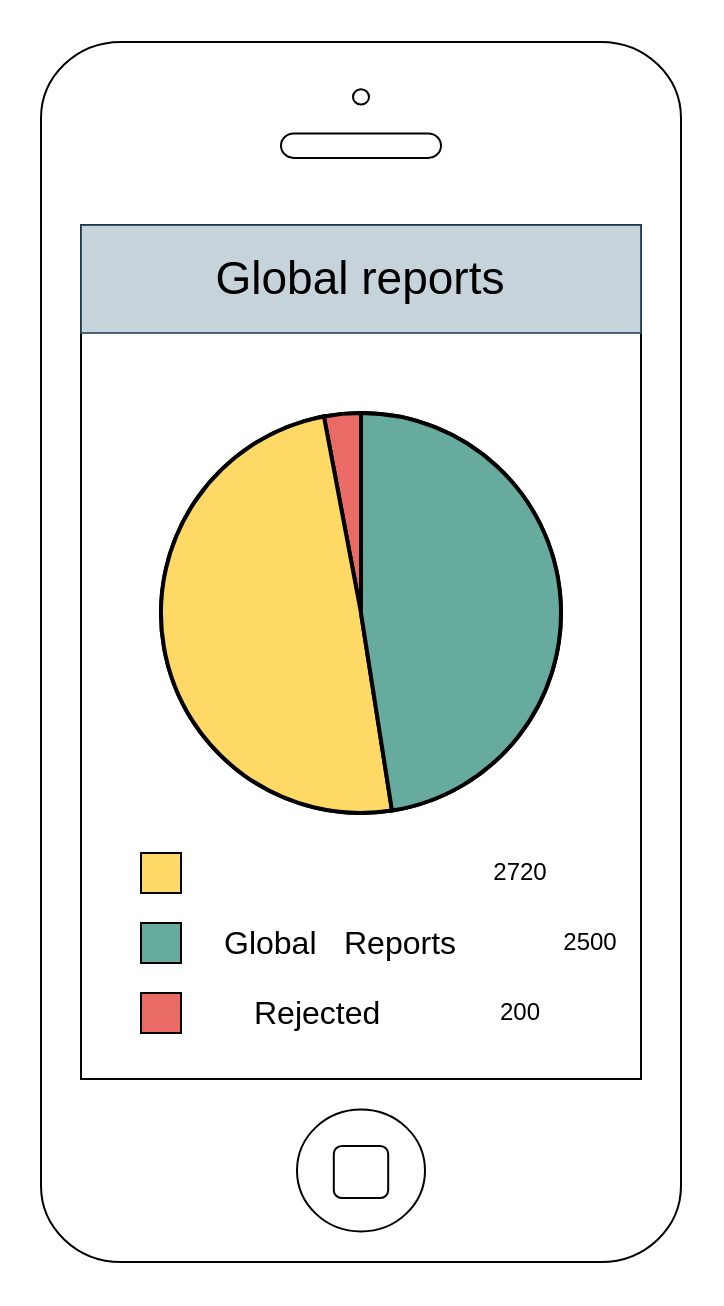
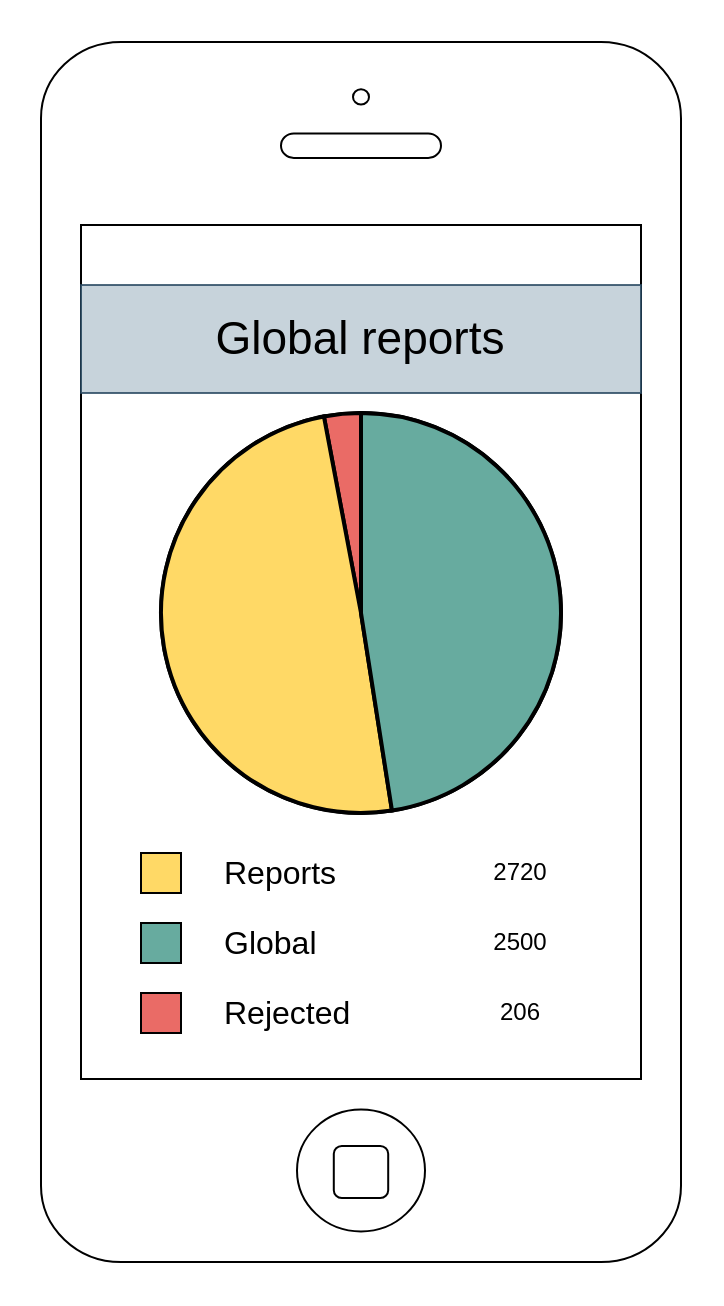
- <mxCell id="3" value="Global reports" style="text;html=1;align=center;verticalAlign=middle;whiteSpace=wrap;rounded=0;fontSize=23;opacity=80;fillColor=#bac8d3;strokeColor=#23445d;" parent="1" vertex="1"><mxGeometry x="40" y="112" width="280" height="54" as="geometry" /></mxCell>
+ <mxCell id="3" value="Global reports" style="text;html=1;align=center;verticalAlign=middle;whiteSpace=wrap;rounded=0;fontSize=23;opacity=80;fillColor=#bac8d3;strokeColor=#23445d;" parent="1" vertex="1"><mxGeometry x="40" y="142" width="280" height="54" as="geometry" /></mxCell>
- <mxCell id="8" value="&lt;font style=&quot;font-size: 16px&quot;&gt;Reports&lt;/font&gt;" style="text;html=1;strokeColor=none;fillColor=none;align=left;verticalAlign=middle;whiteSpace=wrap;rounded=0;shadow=0;" parent="1" vertex="1"><mxGeometry x="170" y="461" width="40" height="20" as="geometry" /></mxCell>
+ <mxCell id="8" value="&lt;font style=&quot;font-size: 16px&quot;&gt;Reports&lt;/font&gt;" style="text;html=1;strokeColor=none;fillColor=none;align=left;verticalAlign=middle;whiteSpace=wrap;rounded=0;shadow=0;" parent="1" vertex="1"><mxGeometry x="110" y="426" width="40" height="20" as="geometry" /></mxCell>
- <mxCell id="12" value="2500" style="text;html=1;strokeColor=none;fillColor=none;align=center;verticalAlign=middle;whiteSpace=wrap;rounded=0;shadow=0;" parent="1" vertex="1"><mxGeometry x="275" y="461" width="40" height="20" as="geometry" /></mxCell>
+ <mxCell id="12" value="2500" style="text;html=1;strokeColor=none;fillColor=none;align=center;verticalAlign=middle;whiteSpace=wrap;rounded=0;shadow=0;" parent="1" vertex="1"><mxGeometry x="240" y="461" width="40" height="20" as="geometry" /></mxCell>
- <mxCell id="10" value="&lt;font style=&quot;font-size: 16px&quot;&gt;Rejected&lt;/font&gt;" style="text;html=1;strokeColor=none;fillColor=none;align=left;verticalAlign=middle;whiteSpace=wrap;rounded=0;shadow=0;" parent="1" vertex="1"><mxGeometry x="125" y="496" width="40" height="20" as="geometry" /></mxCell>
+ <mxCell id="10" value="&lt;font style=&quot;font-size: 16px&quot;&gt;Rejected&lt;/font&gt;" style="text;html=1;strokeColor=none;fillColor=none;align=left;verticalAlign=middle;whiteSpace=wrap;rounded=0;shadow=0;" parent="1" vertex="1"><mxGeometry x="110" y="496" width="40" height="20" as="geometry" /></mxCell>
- <mxCell id="13" value="200" style="text;html=1;strokeColor=none;fillColor=none;align=center;verticalAlign=middle;whiteSpace=wrap;rounded=0;shadow=0;" parent="1" vertex="1"><mxGeometry x="240" y="496" width="40" height="20" as="geometry" /></mxCell>
+ <mxCell id="13" value="206" style="text;html=1;strokeColor=none;fillColor=none;align=center;verticalAlign=middle;whiteSpace=wrap;rounded=0;shadow=0;" parent="1" vertex="1"><mxGeometry x="240" y="496" width="40" height="20" as="geometry" /></mxCell>
